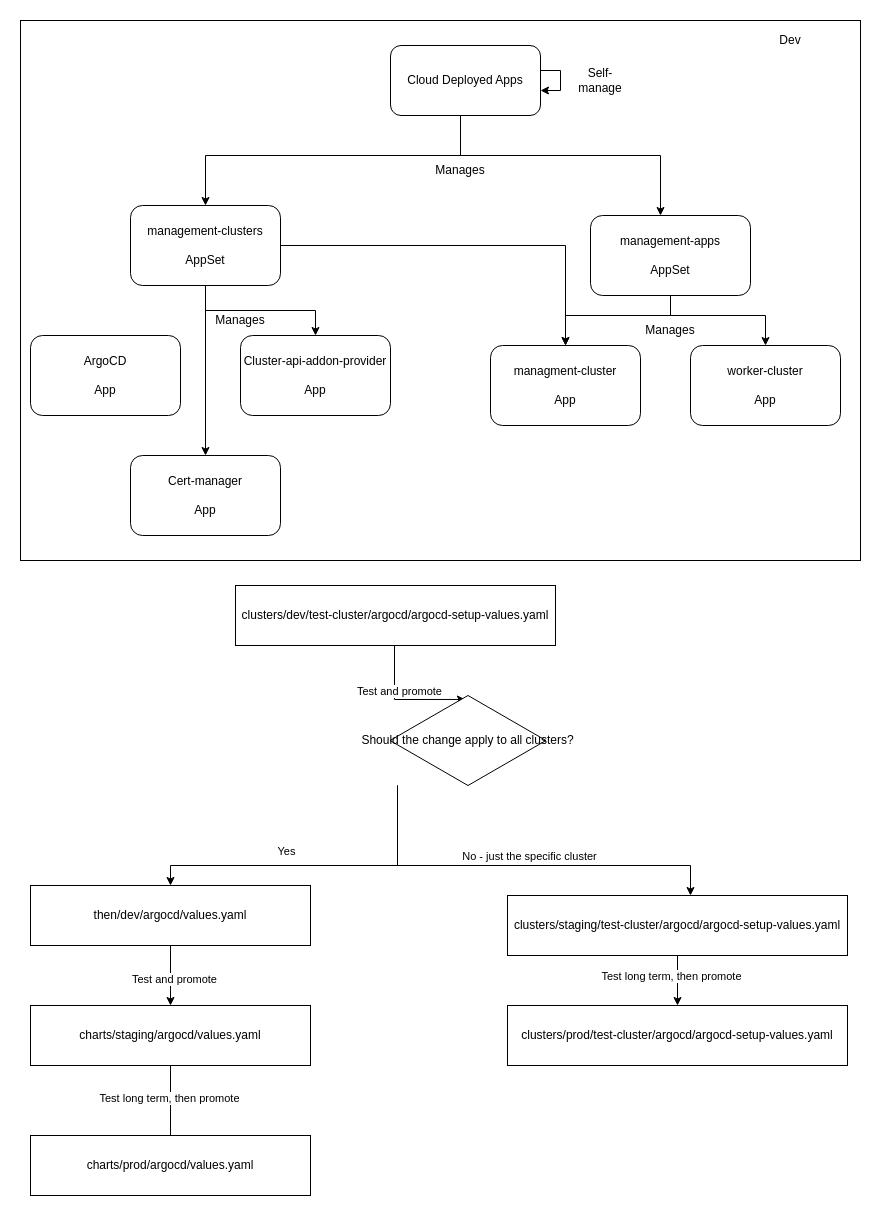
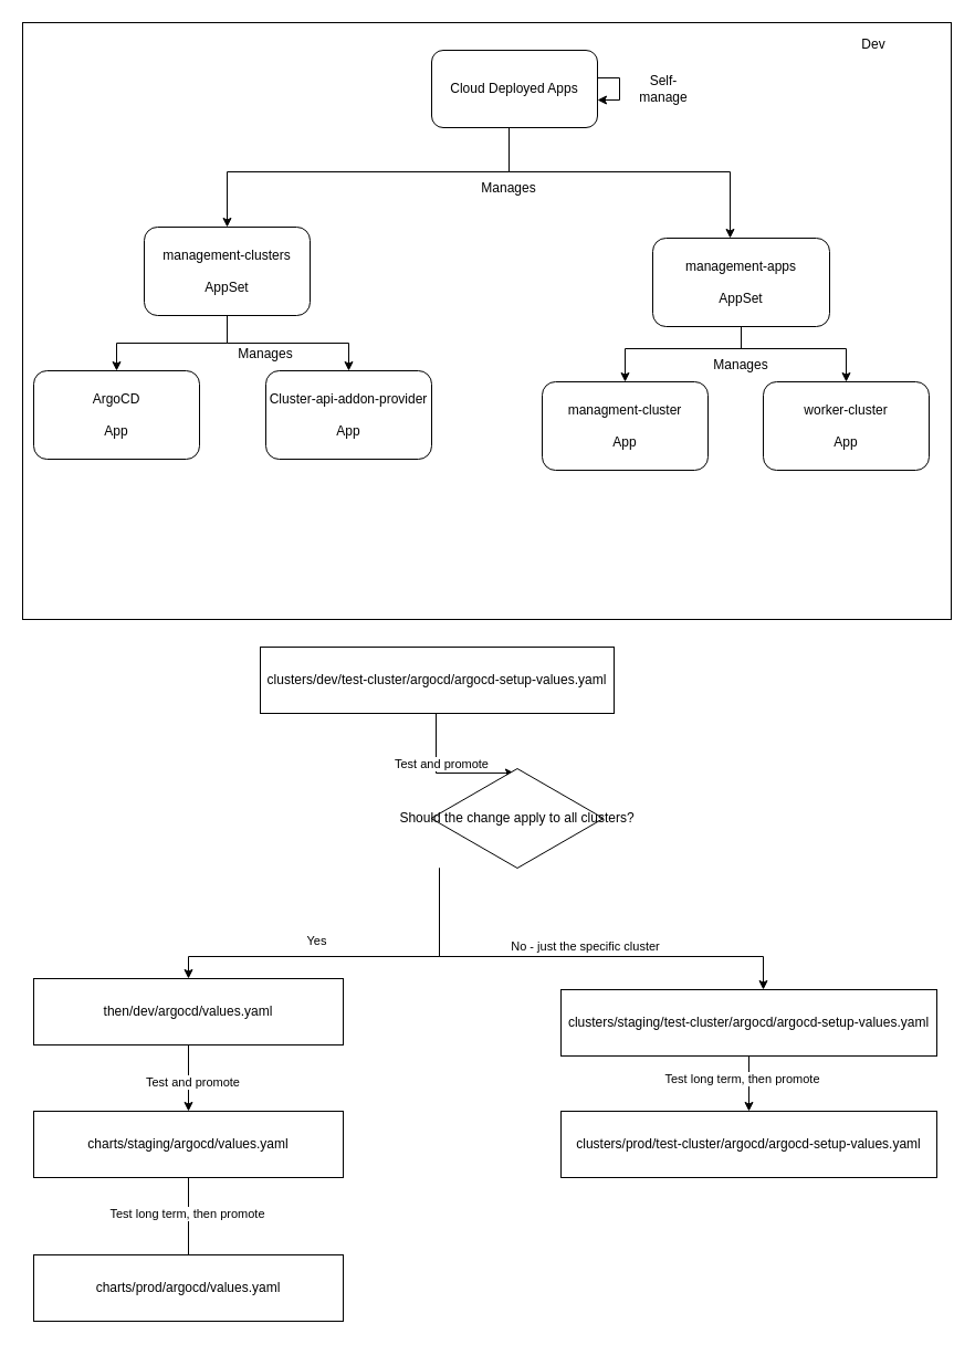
- <mxCell id="3" style="edgeStyle=orthogonalEdgeStyle;rounded=0;orthogonalLoop=1;jettySize=auto;html=1;" edge="1" parent="1" source="6" target="17"><mxGeometry relative="1" as="geometry" /></mxCell>
+ <mxCell id="3" style="edgeStyle=orthogonalEdgeStyle;rounded=0;orthogonalLoop=1;jettySize=auto;html=1;entryX=0.5;entryY=0;entryDx=0;entryDy=0;" edge="1" parent="1" source="6" target="14"><mxGeometry relative="1" as="geometry" /></mxCell>
- <mxCell id="5" style="edgeStyle=orthogonalEdgeStyle;rounded=0;orthogonalLoop=1;jettySize=auto;html=1;" edge="1" parent="1" source="6" target="16"><mxGeometry relative="1" as="geometry" /></mxCell>
- <mxCell id="16" value="Cert-manager&lt;br&gt;&lt;br&gt;&lt;div&gt;App&lt;/div&gt;" style="rounded=1;whiteSpace=wrap;html=1;" vertex="1" parent="1"><mxGeometry x="130" y="455" width="150" height="80" as="geometry" /></mxCell>
